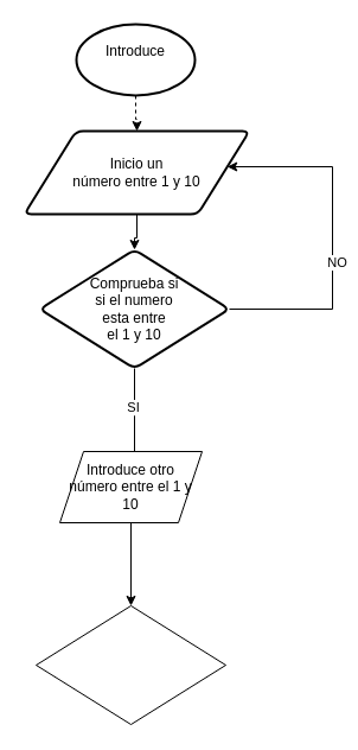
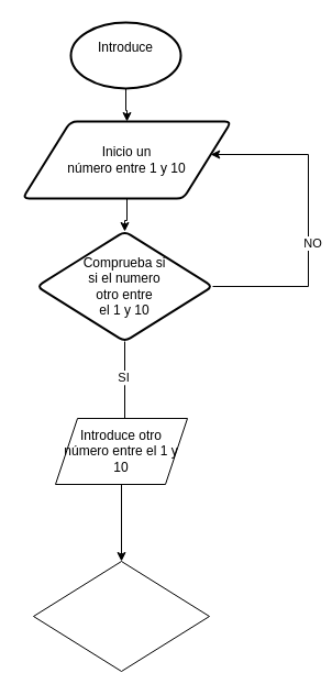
- <mxCell id="4" value="" style="edgeStyle=orthogonalEdgeStyle;rounded=0;orthogonalLoop=1;jettySize=auto;html=1;dashed=1;" edge="1" parent="1" source="5" target="3"><mxGeometry relative="1" as="geometry" /></mxCell>
+ <mxCell id="4" value="" style="edgeStyle=orthogonalEdgeStyle;rounded=0;orthogonalLoop=1;jettySize=auto;html=1;" edge="1" parent="1" source="5" target="3"><mxGeometry relative="1" as="geometry" /></mxCell>
- <mxCell id="10" value="&lt;div&gt;Comprueba si&lt;/div&gt;&lt;div&gt;si el numero&lt;/div&gt;&lt;div&gt;esta entre&lt;/div&gt;&lt;div&gt;el 1 y 10&lt;br&gt;&lt;/div&gt;" style="rhombus;whiteSpace=wrap;html=1;strokeWidth=2;rounded=1;arcSize=12;" vertex="1" parent="1"><mxGeometry x="33" y="210" width="160" height="100" as="geometry" /></mxCell>
+ <mxCell id="10" value="&lt;div&gt;Comprueba si&lt;/div&gt;&lt;div&gt;si el numero&lt;/div&gt;&lt;div&gt;otro entre&lt;/div&gt;&lt;div&gt;el 1 y 10&lt;br&gt;&lt;/div&gt;" style="rhombus;whiteSpace=wrap;html=1;strokeWidth=2;rounded=1;arcSize=12;" vertex="1" parent="1"><mxGeometry x="33" y="210" width="160" height="100" as="geometry" /></mxCell>
